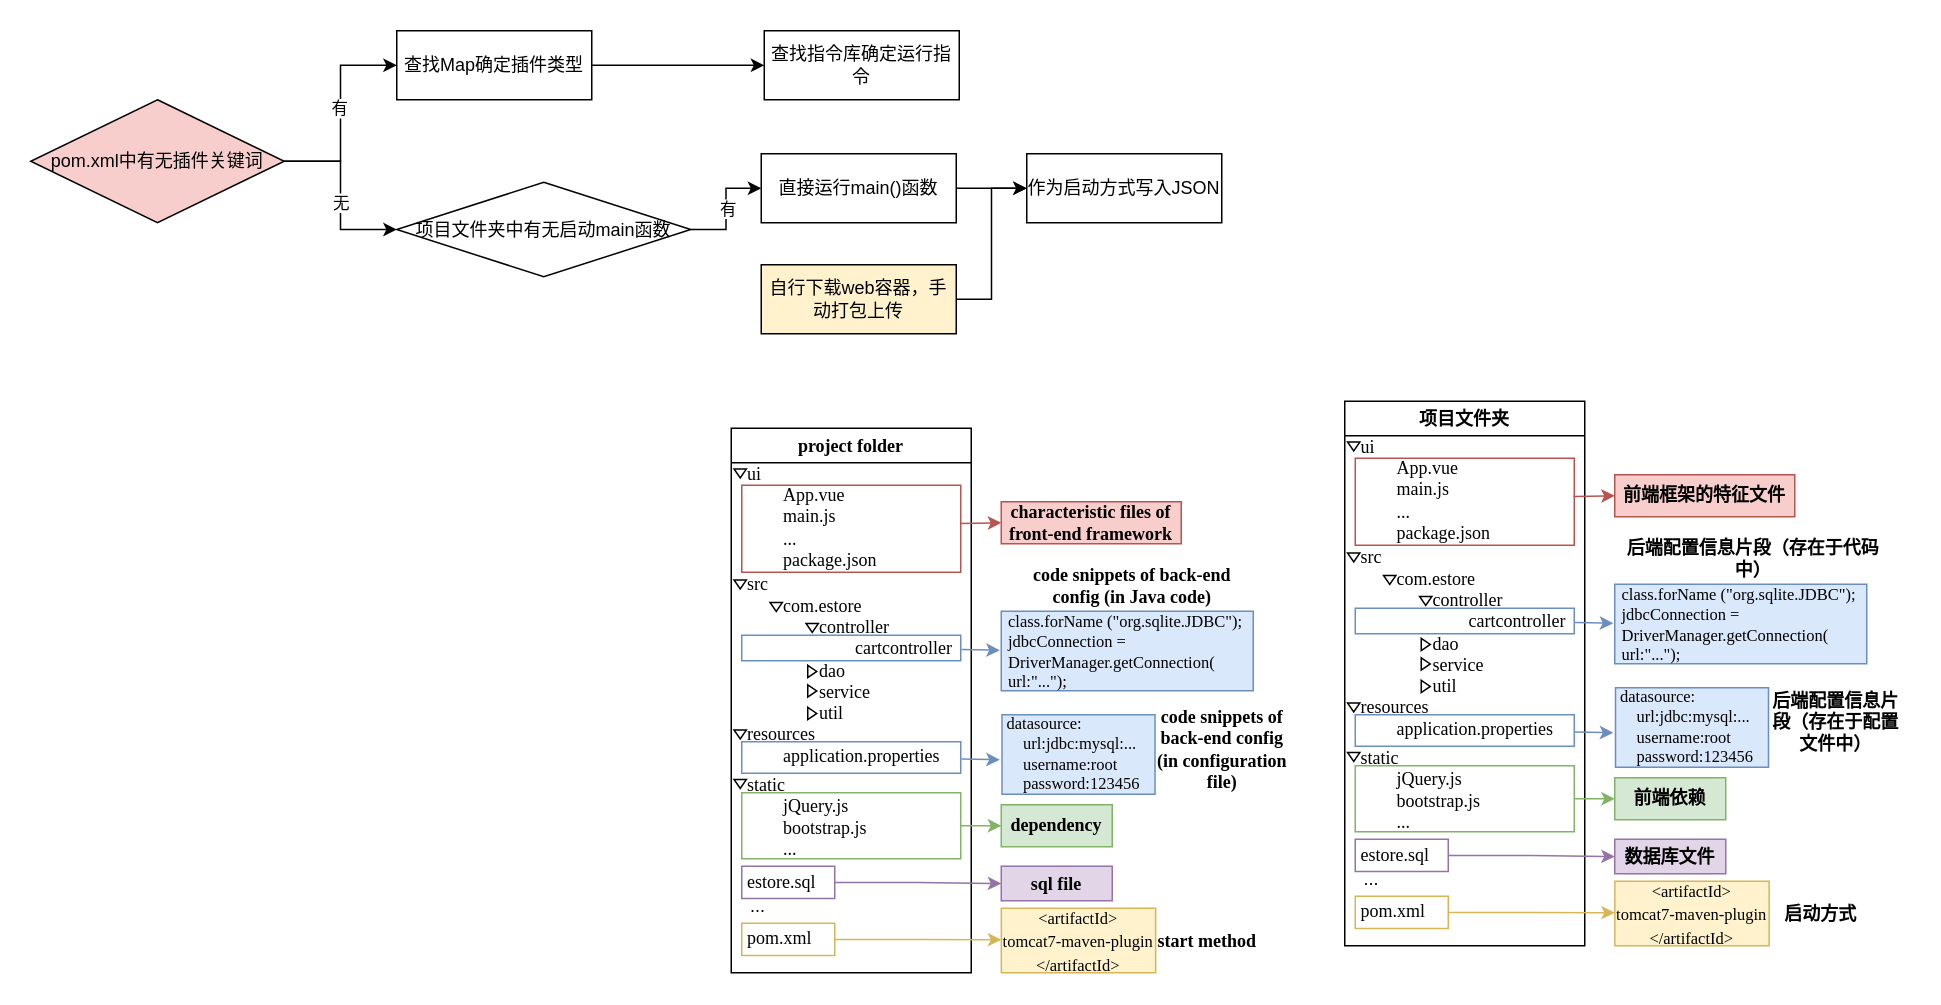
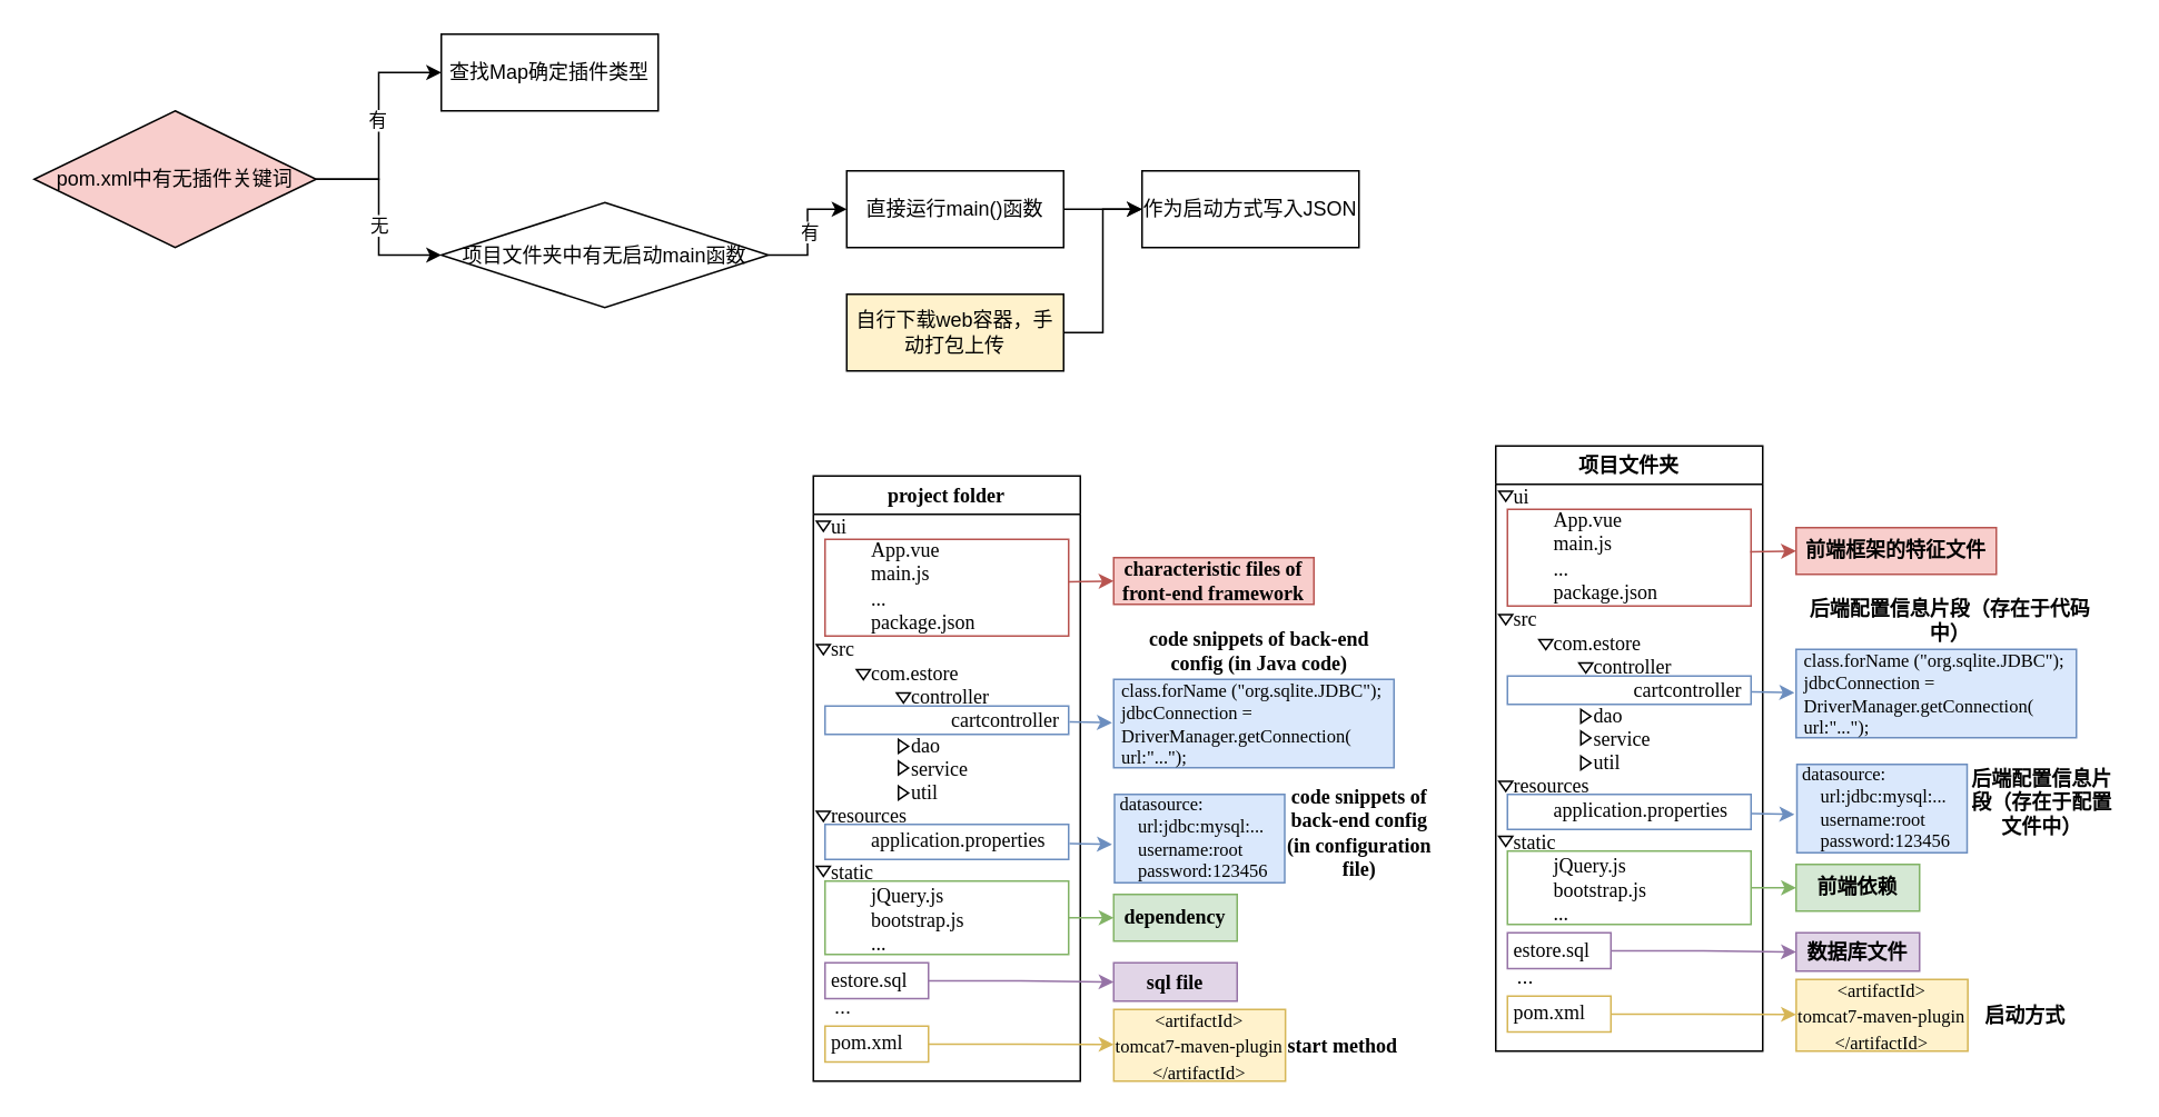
- <mxCell id="95" style="edgeStyle=orthogonalEdgeStyle;rounded=0;orthogonalLoop=1;jettySize=auto;html=1;exitX=1;exitY=0.5;exitDx=0;exitDy=0;" parent="1" source="96" target="97" edge="1"><mxGeometry relative="1" as="geometry" /></mxCell>
- <mxCell id="97" value="查找指令库确定运行指令" style="rounded=0;whiteSpace=wrap;html=1;" parent="1" vertex="1"><mxGeometry x="509" y="20" width="130" height="46" as="geometry" /></mxCell>
